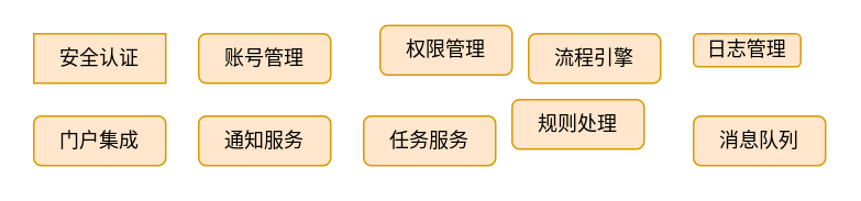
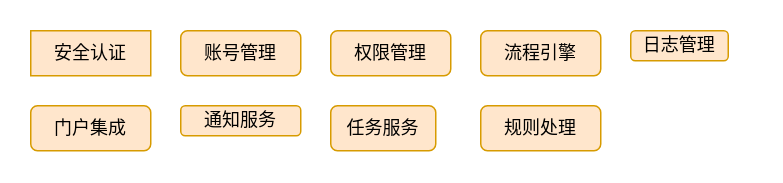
- <mxCell id="4" value="权限管理" style="rounded=1;whiteSpace=wrap;html=1;fillColor=#ffe6cc;strokeColor=#d79b00;" vertex="1" parent="1"><mxGeometry x="230" y="15" width="80" height="30" as="geometry" /></mxCell>
+ <mxCell id="4" value="权限管理" style="rounded=1;whiteSpace=wrap;html=1;fillColor=#ffe6cc;strokeColor=#d79b00;" vertex="1" parent="1"><mxGeometry x="220" y="20" width="80" height="30" as="geometry" /></mxCell>
- <mxCell id="10" value="规则处理" style="rounded=1;whiteSpace=wrap;html=1;fillColor=#ffe6cc;strokeColor=#d79b00;" vertex="1" parent="1"><mxGeometry x="310" y="60" width="80" height="30" as="geometry" /></mxCell>
+ <mxCell id="10" value="规则处理" style="rounded=1;whiteSpace=wrap;html=1;fillColor=#ffe6cc;strokeColor=#d79b00;" vertex="1" parent="1"><mxGeometry x="320" y="70" width="80" height="30" as="geometry" /></mxCell>
- <mxCell id="8" value="通知服务" style="rounded=1;whiteSpace=wrap;html=1;fillColor=#ffe6cc;strokeColor=#d79b00;" vertex="1" parent="1"><mxGeometry x="120" y="70" width="80" height="30" as="geometry" /></mxCell>
+ <mxCell id="8" value="通知服务" style="rounded=1;whiteSpace=wrap;html=1;fillColor=#ffe6cc;strokeColor=#d79b00;" vertex="1" parent="1"><mxGeometry x="120" y="70" width="80" height="20" as="geometry" /></mxCell>
- <mxCell id="9" value="任务服务" style="rounded=1;whiteSpace=wrap;html=1;fillColor=#ffe6cc;strokeColor=#d79b00;" vertex="1" parent="1"><mxGeometry x="220" y="70" width="80" height="30" as="geometry" /></mxCell>
+ <mxCell id="9" value="任务服务" style="rounded=1;whiteSpace=wrap;html=1;fillColor=#ffe6cc;strokeColor=#d79b00;" vertex="1" parent="1"><mxGeometry x="220" y="70" width="70" height="30" as="geometry" /></mxCell>
- <mxCell id="11" value="消息队列" style="rounded=1;whiteSpace=wrap;html=1;fillColor=#ffe6cc;strokeColor=#d79b00;" vertex="1" parent="1"><mxGeometry x="420" y="70" width="80" height="30" as="geometry" /></mxCell>
